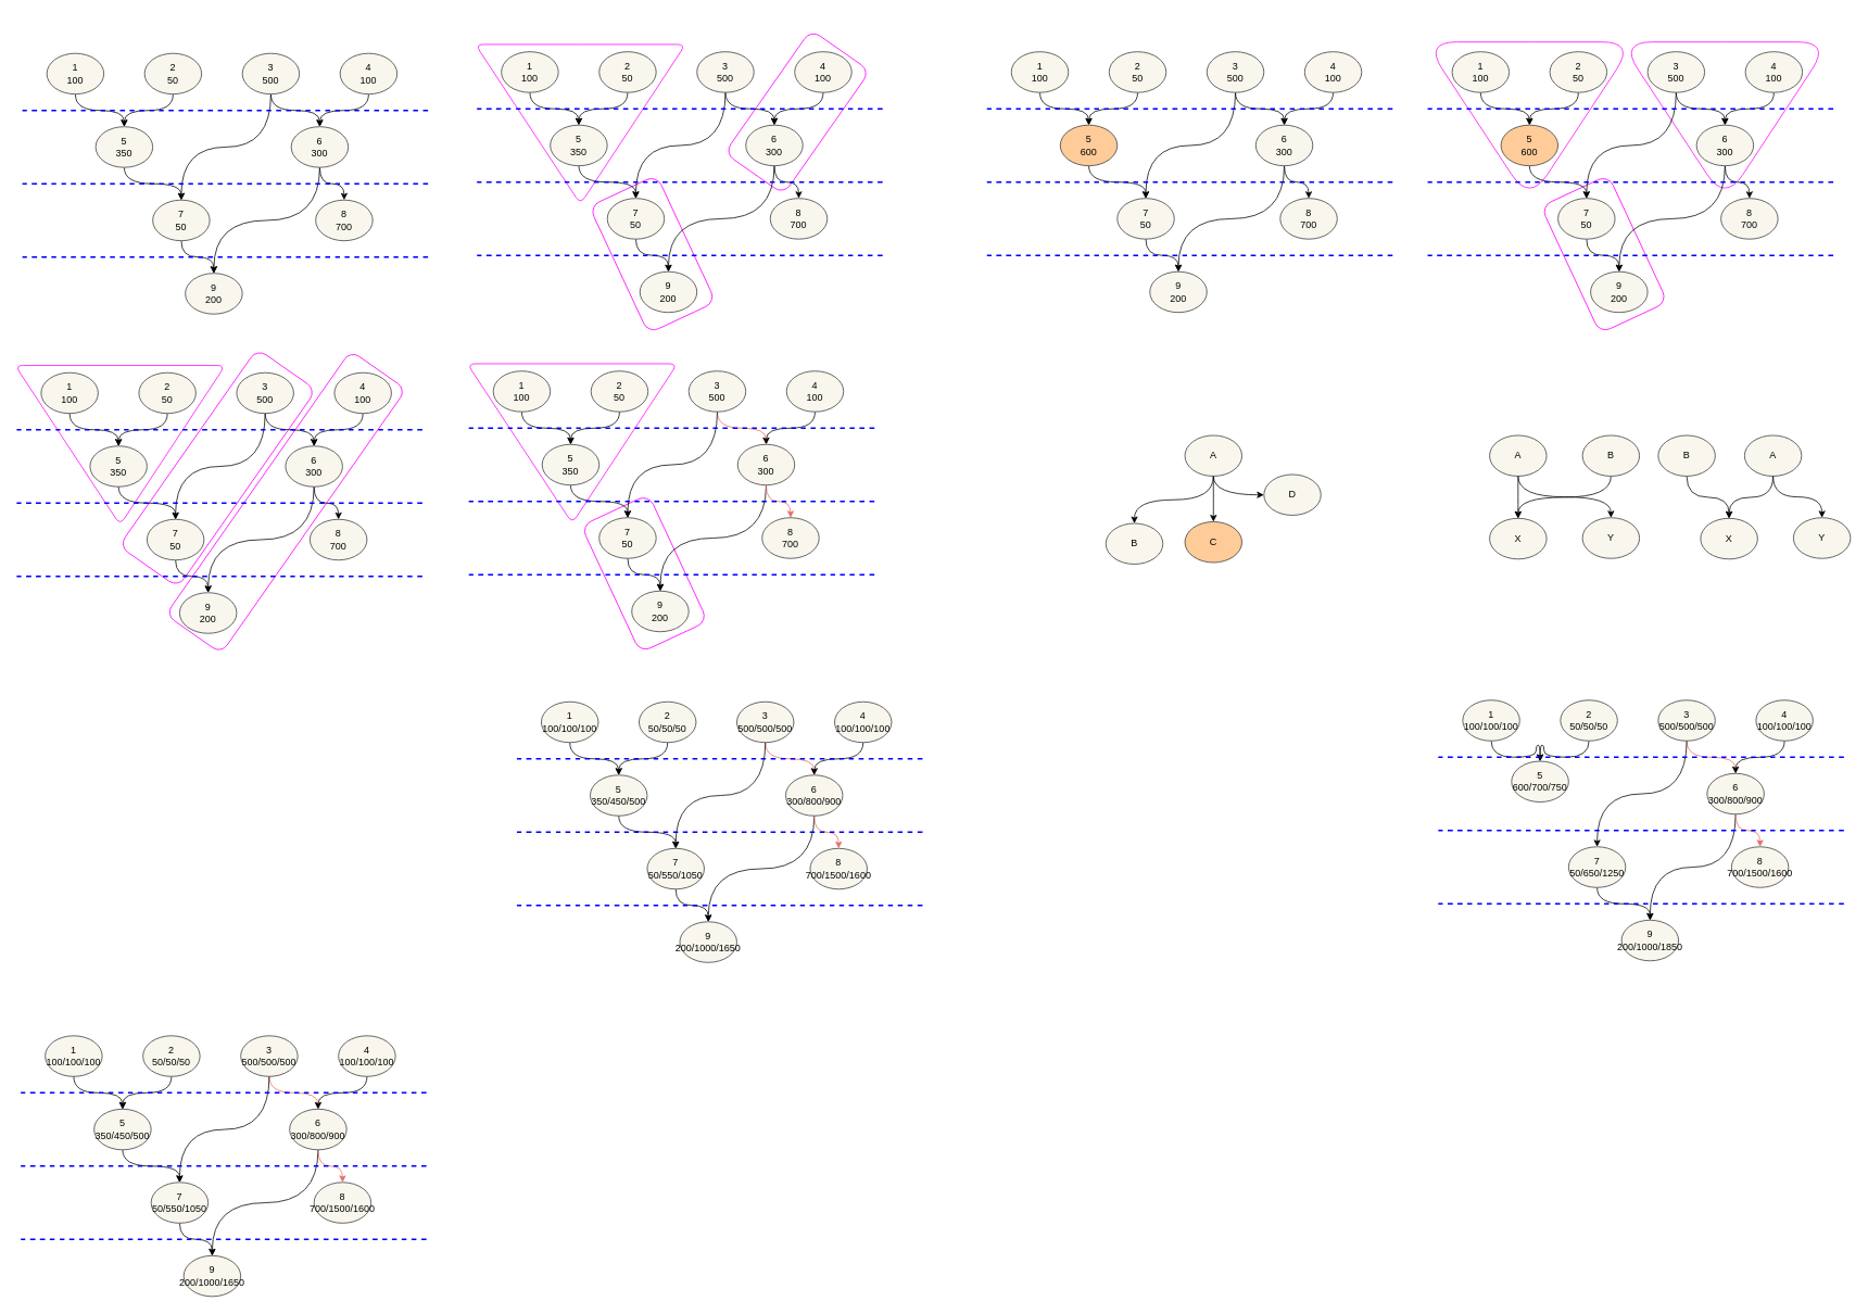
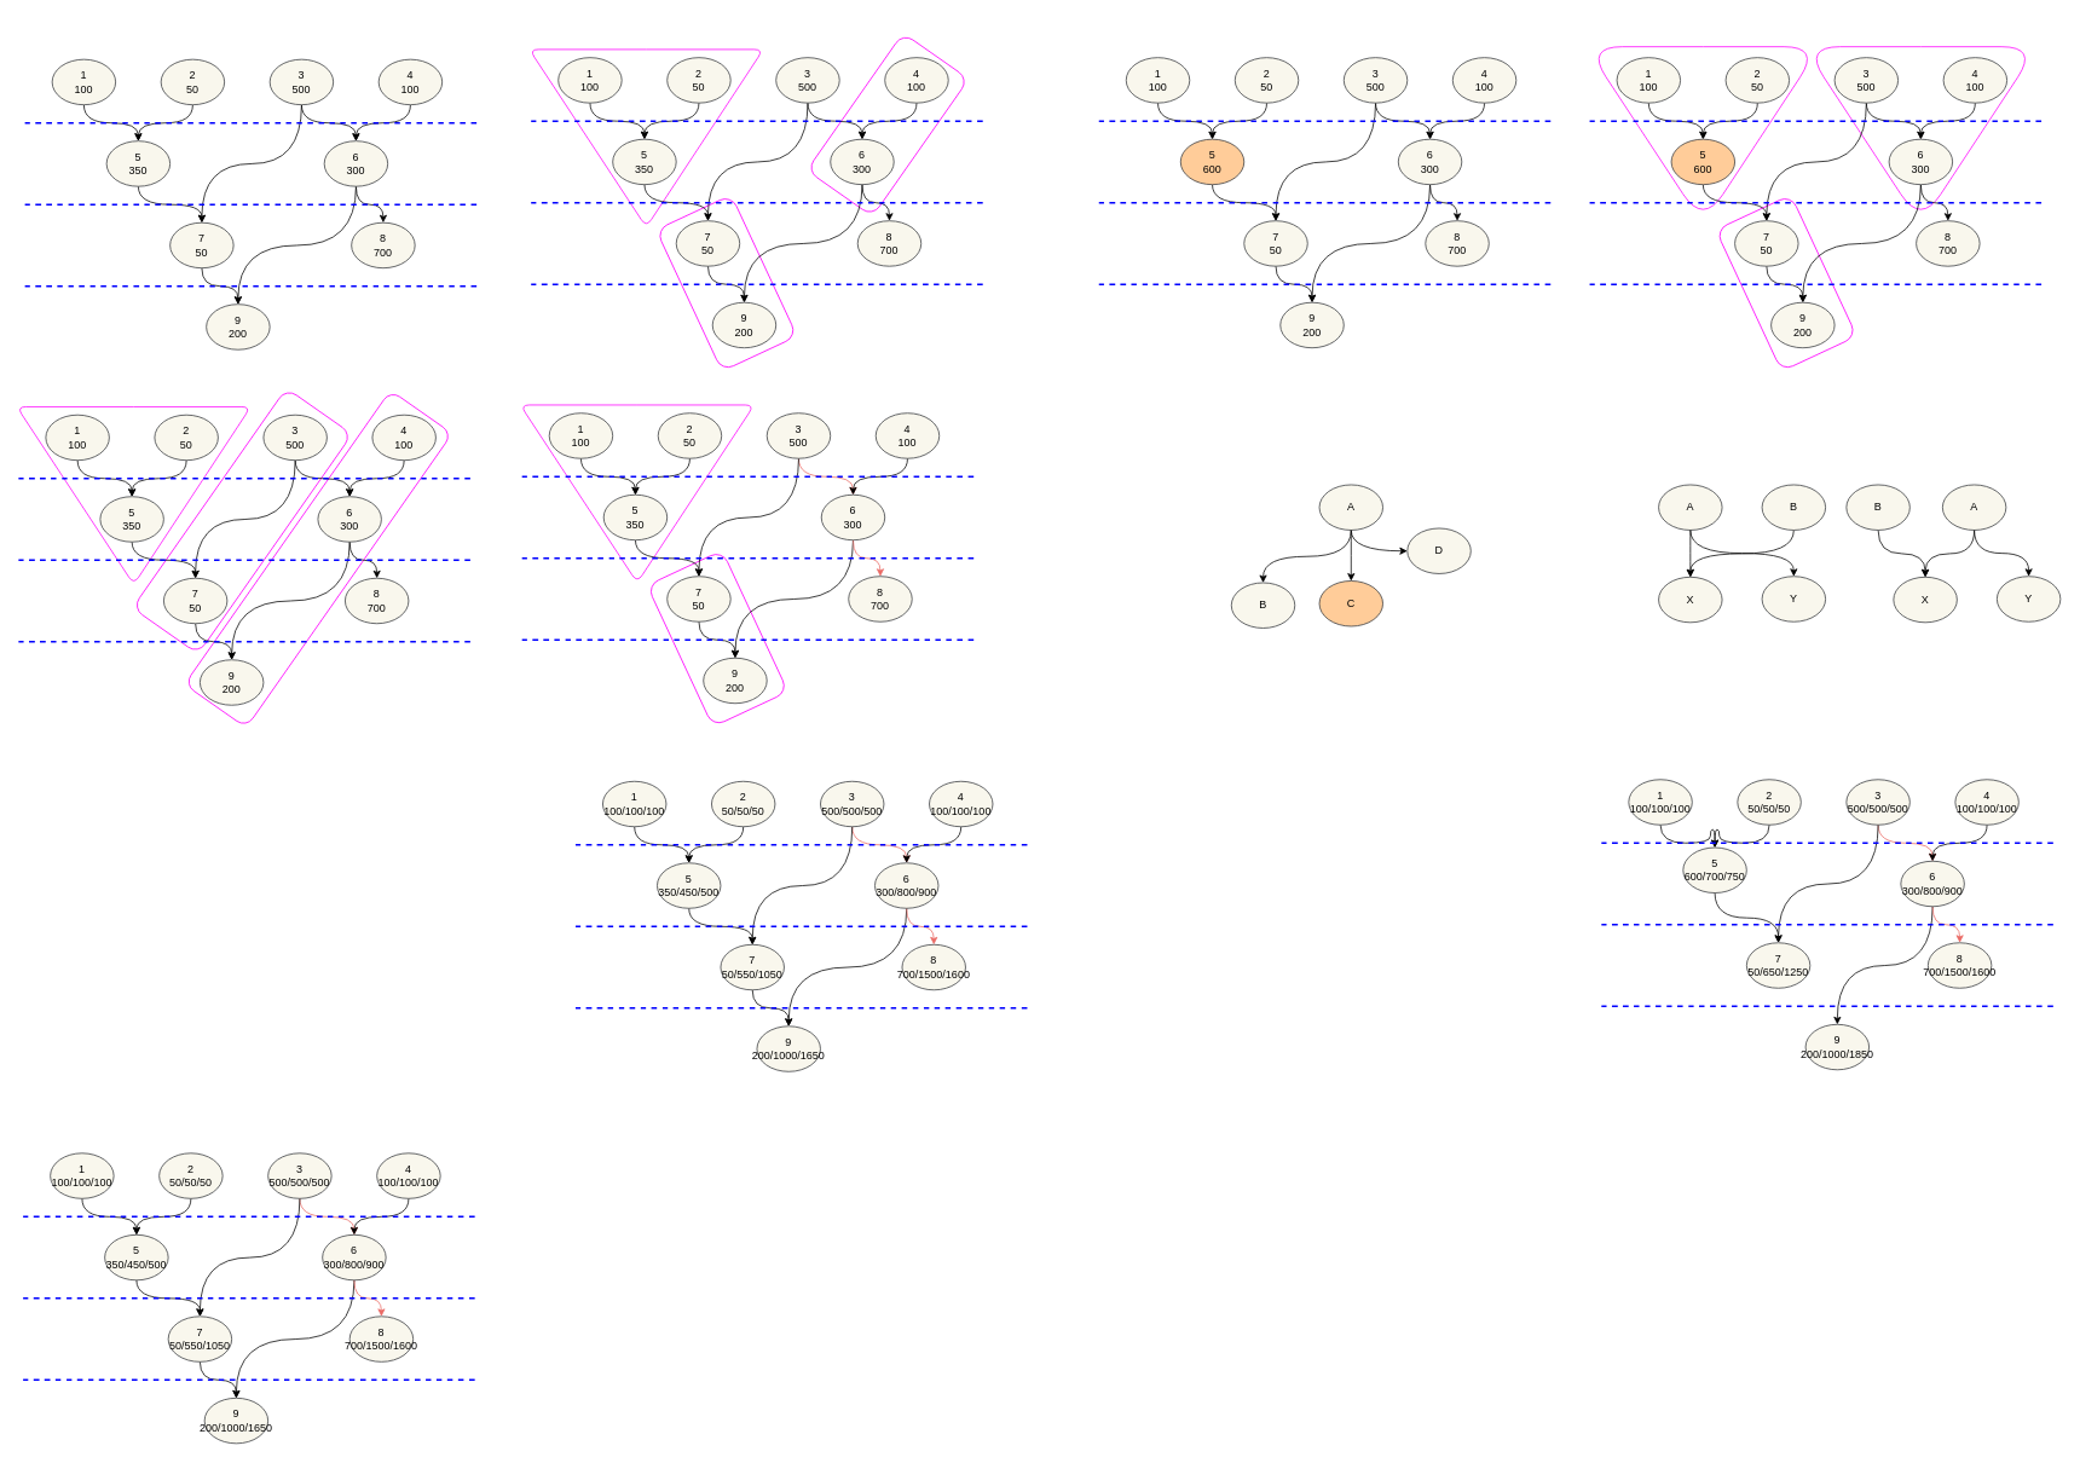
+ <mxCell id="148" style="edgeStyle=orthogonalEdgeStyle;curved=1;rounded=0;orthogonalLoop=1;jettySize=auto;html=1;exitX=0.5;exitY=1;exitDx=0;exitDy=0;entryX=0.5;entryY=0;entryDx=0;entryDy=0;" edge="1" parent="1" source="149" target="154"><mxGeometry relative="1" as="geometry" /></mxCell>
- <mxCell id="153" style="edgeStyle=orthogonalEdgeStyle;curved=1;rounded=0;orthogonalLoop=1;jettySize=auto;html=1;exitX=0.5;exitY=1;exitDx=0;exitDy=0;entryX=0.5;entryY=0;entryDx=0;entryDy=0;" edge="1" parent="1" source="154" target="155"><mxGeometry relative="1" as="geometry" /></mxCell>
